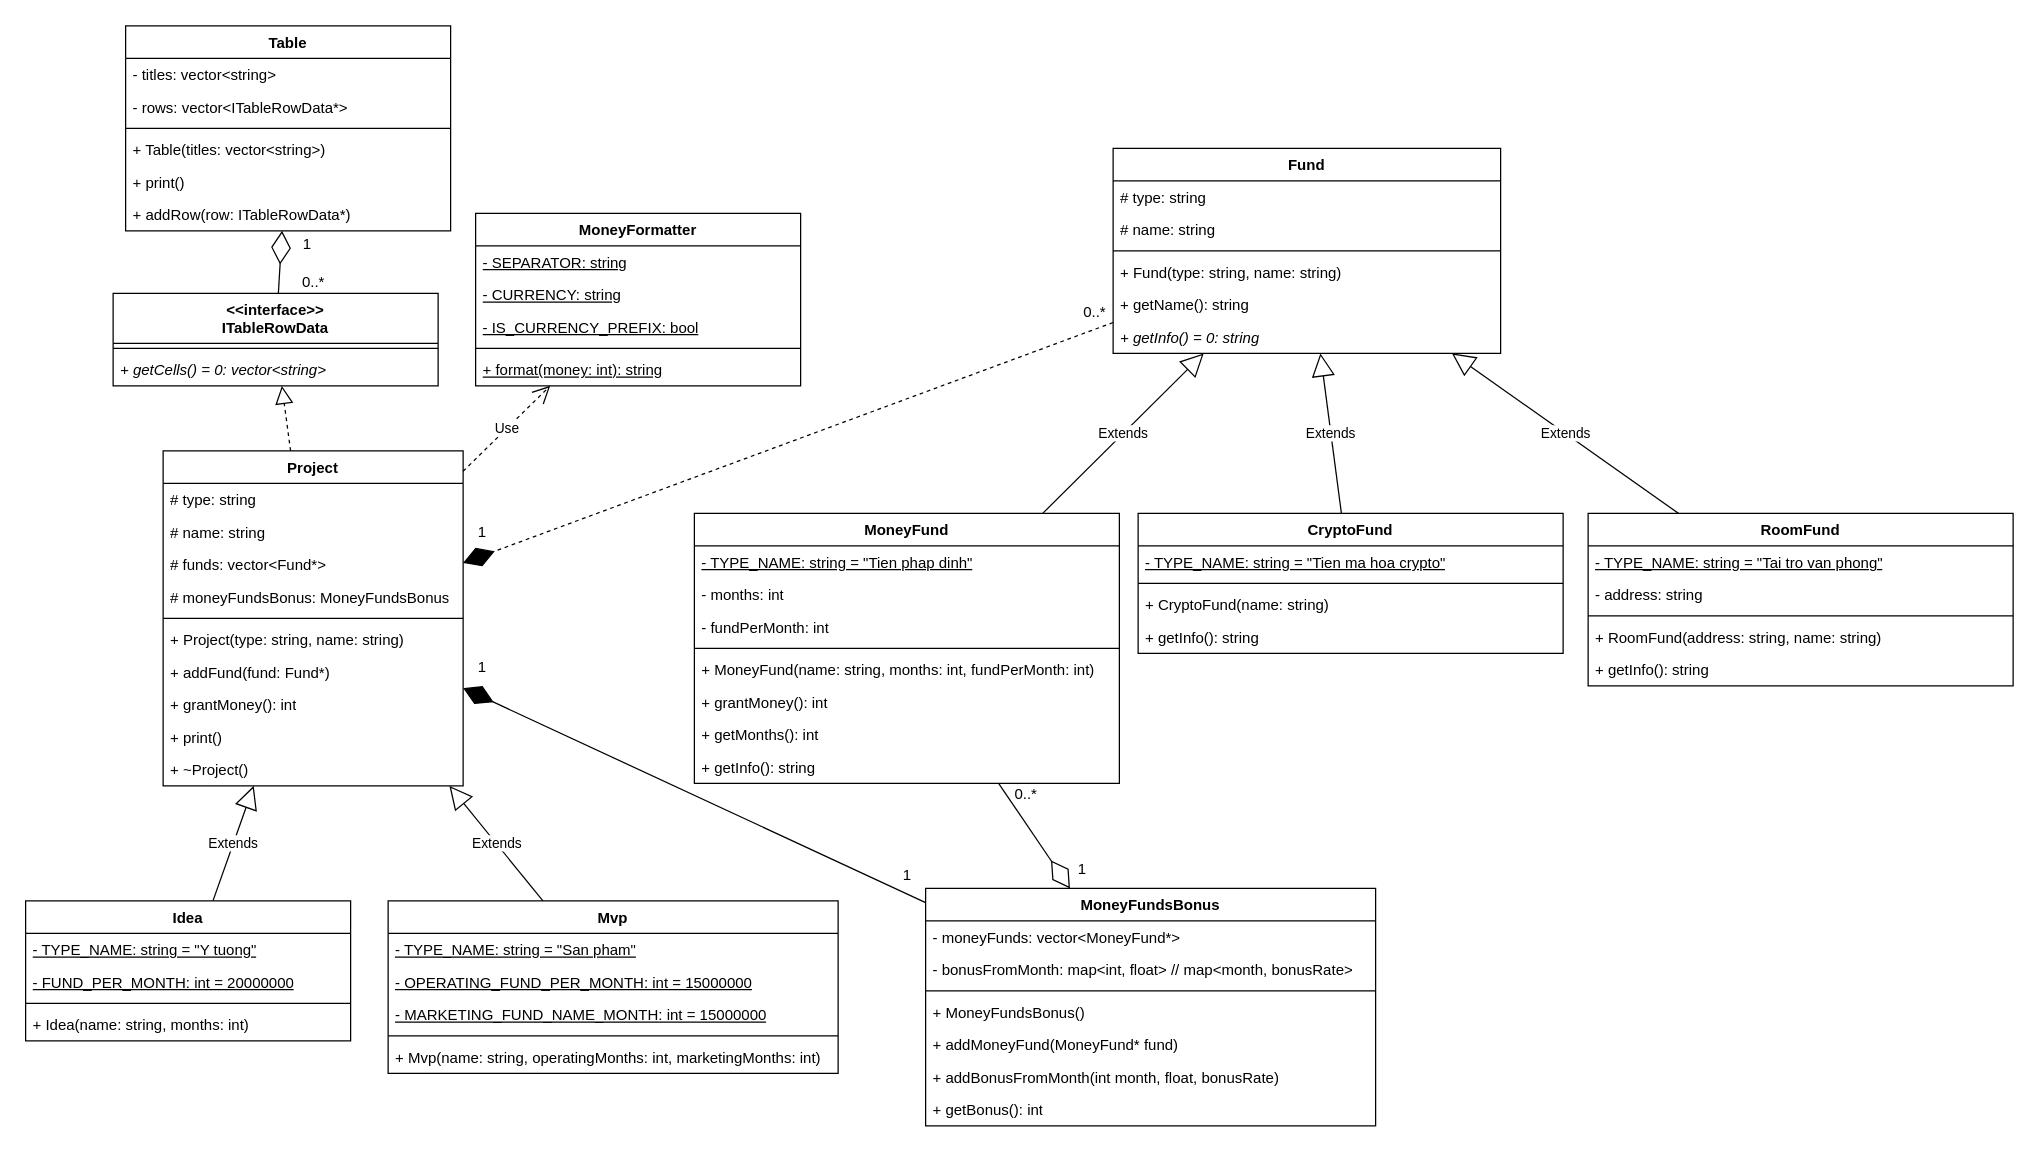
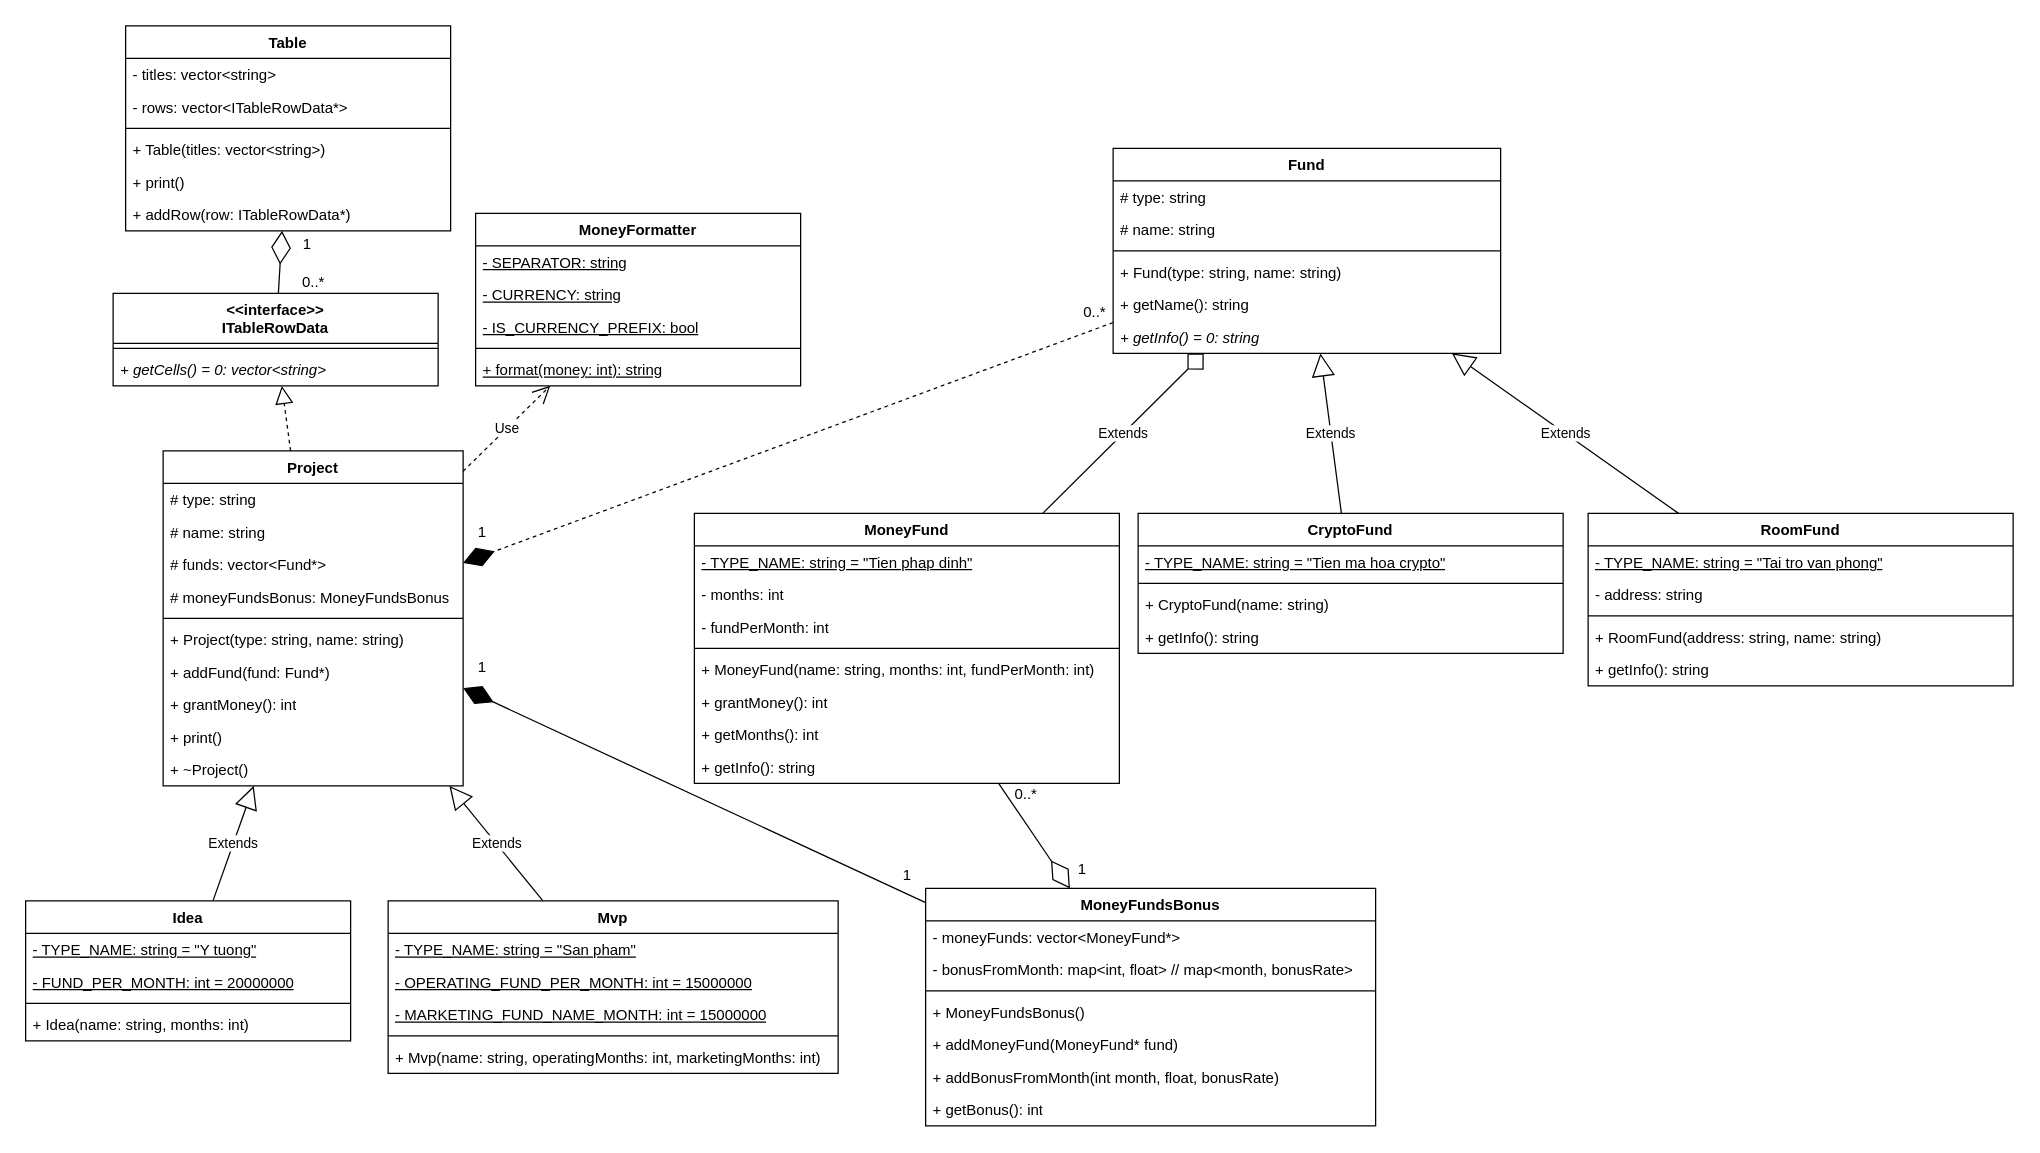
- <mxCell id="66" value="Extends" style="endArrow=block;endSize=16;endFill=0;html=1;rounded=0;" parent="1" source="26" target="59" edge="1"><mxGeometry width="160" relative="1" as="geometry"><mxPoint x="710" y="450" as="sourcePoint" /><mxPoint x="870" y="450" as="targetPoint" /></mxGeometry></mxCell>
+ <mxCell id="66" value="Extends" style="endArrow=diamond;endSize=16;endFill=0;html=1;rounded=0;" parent="1" source="26" target="59" edge="1"><mxGeometry width="160" relative="1" as="geometry"><mxPoint x="710" y="450" as="sourcePoint" /><mxPoint x="870" y="450" as="targetPoint" /></mxGeometry></mxCell>
